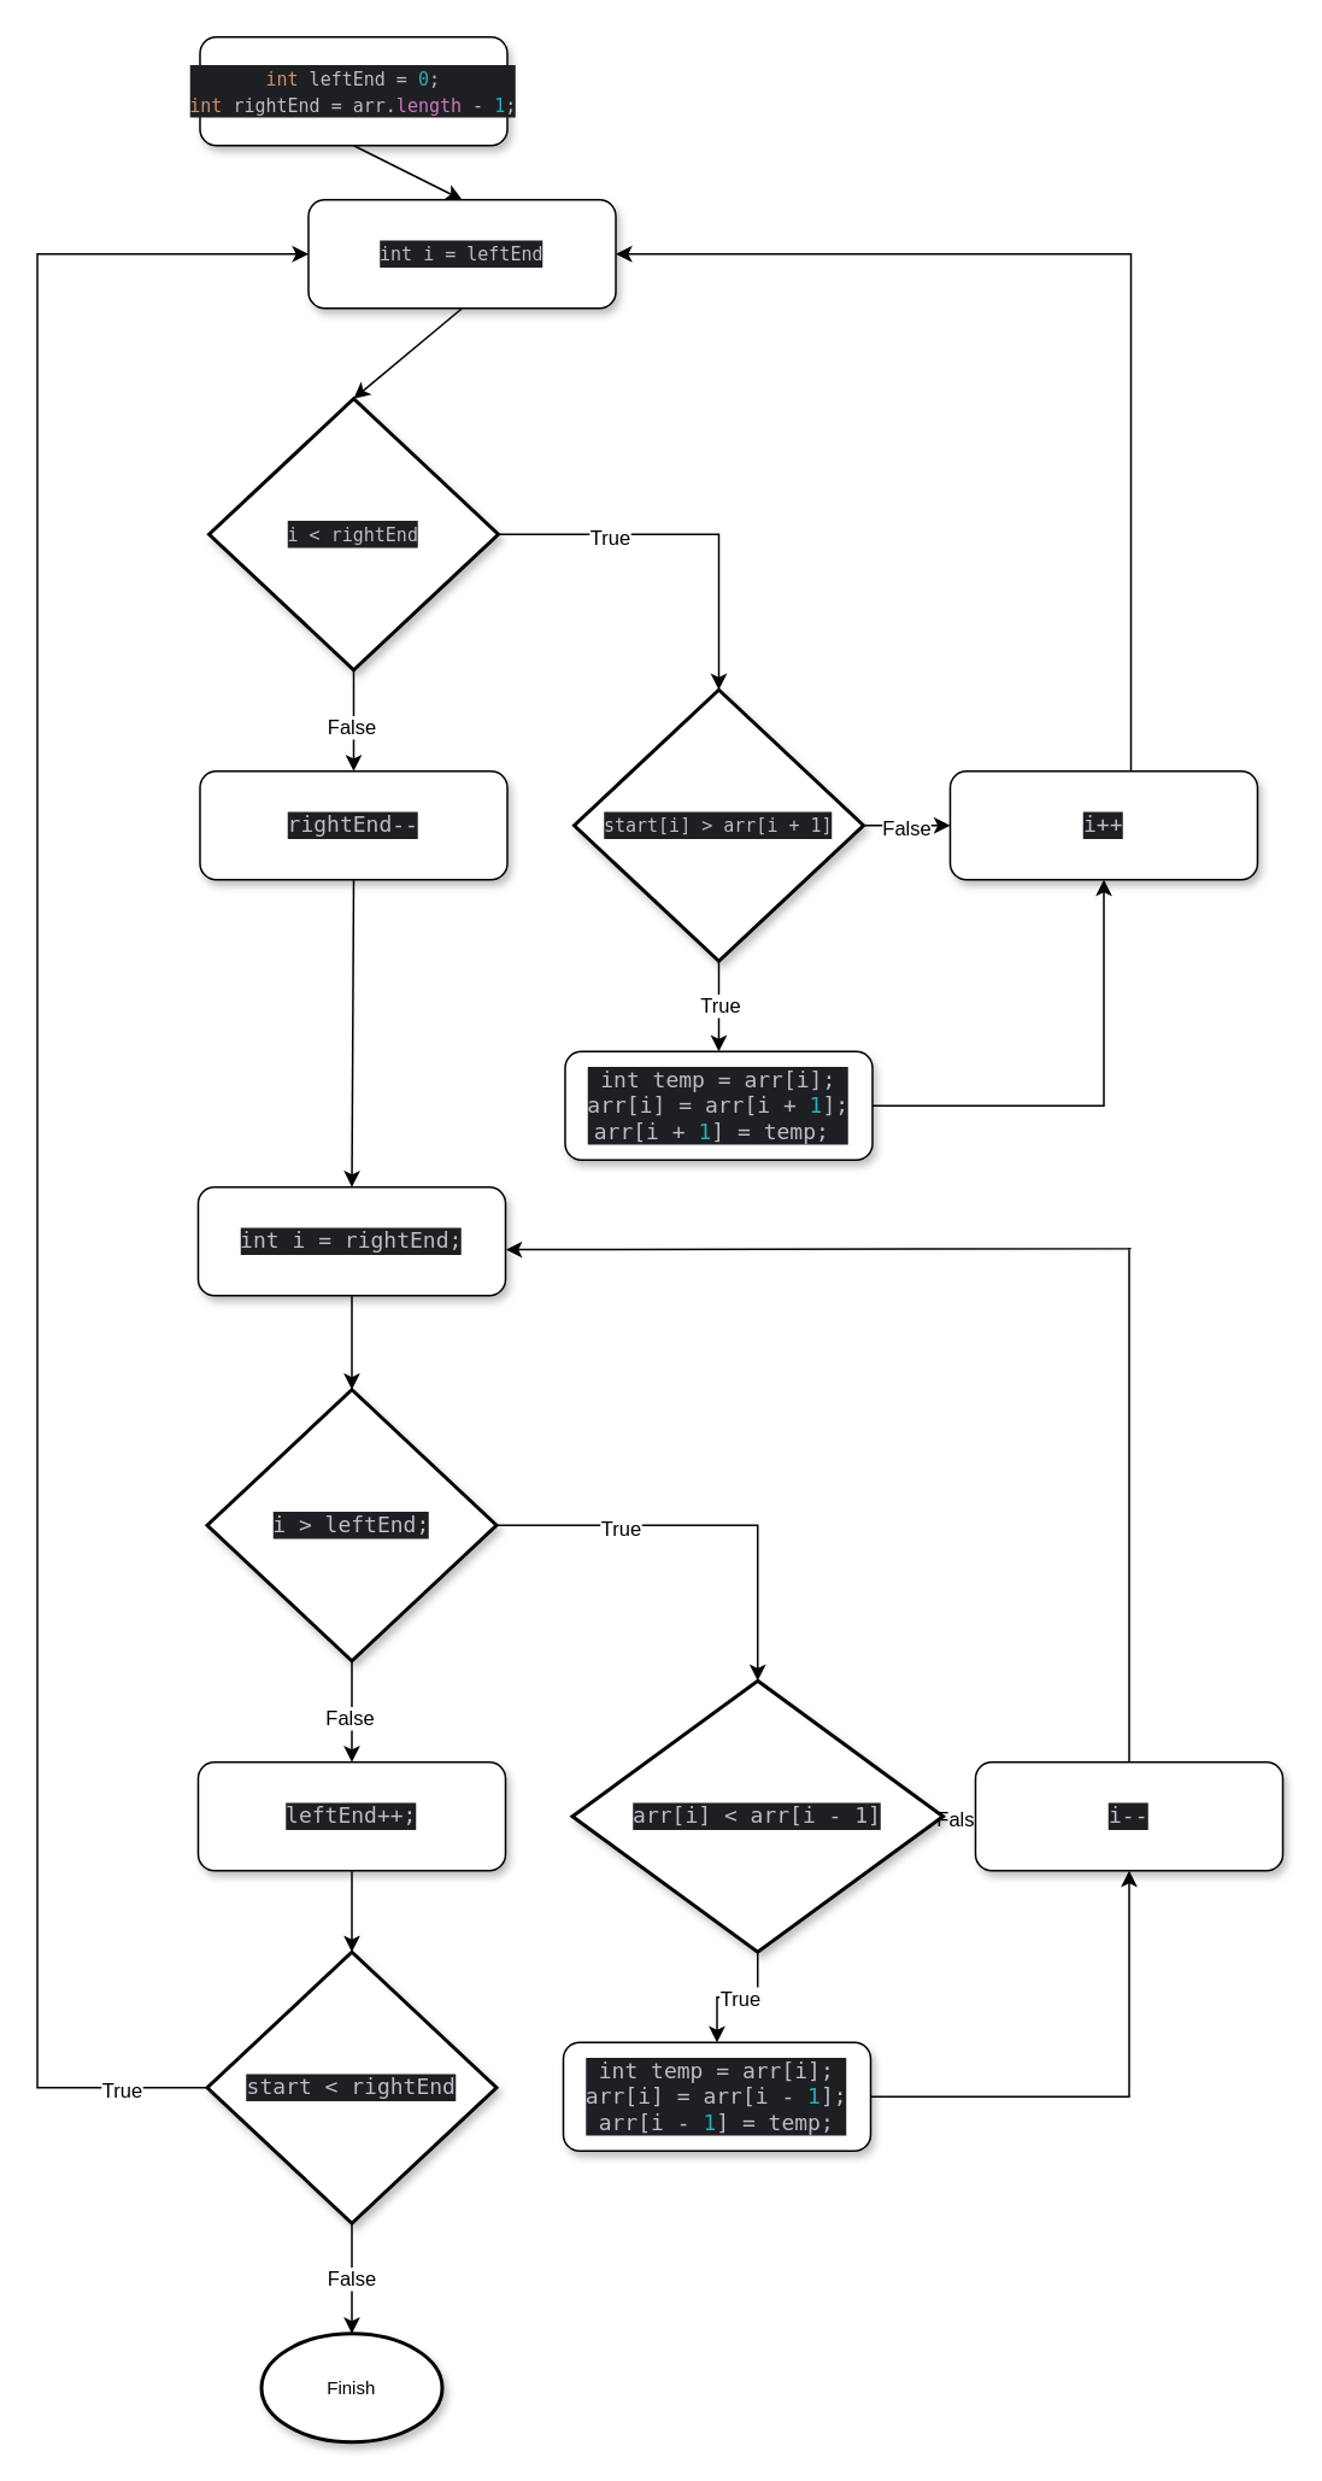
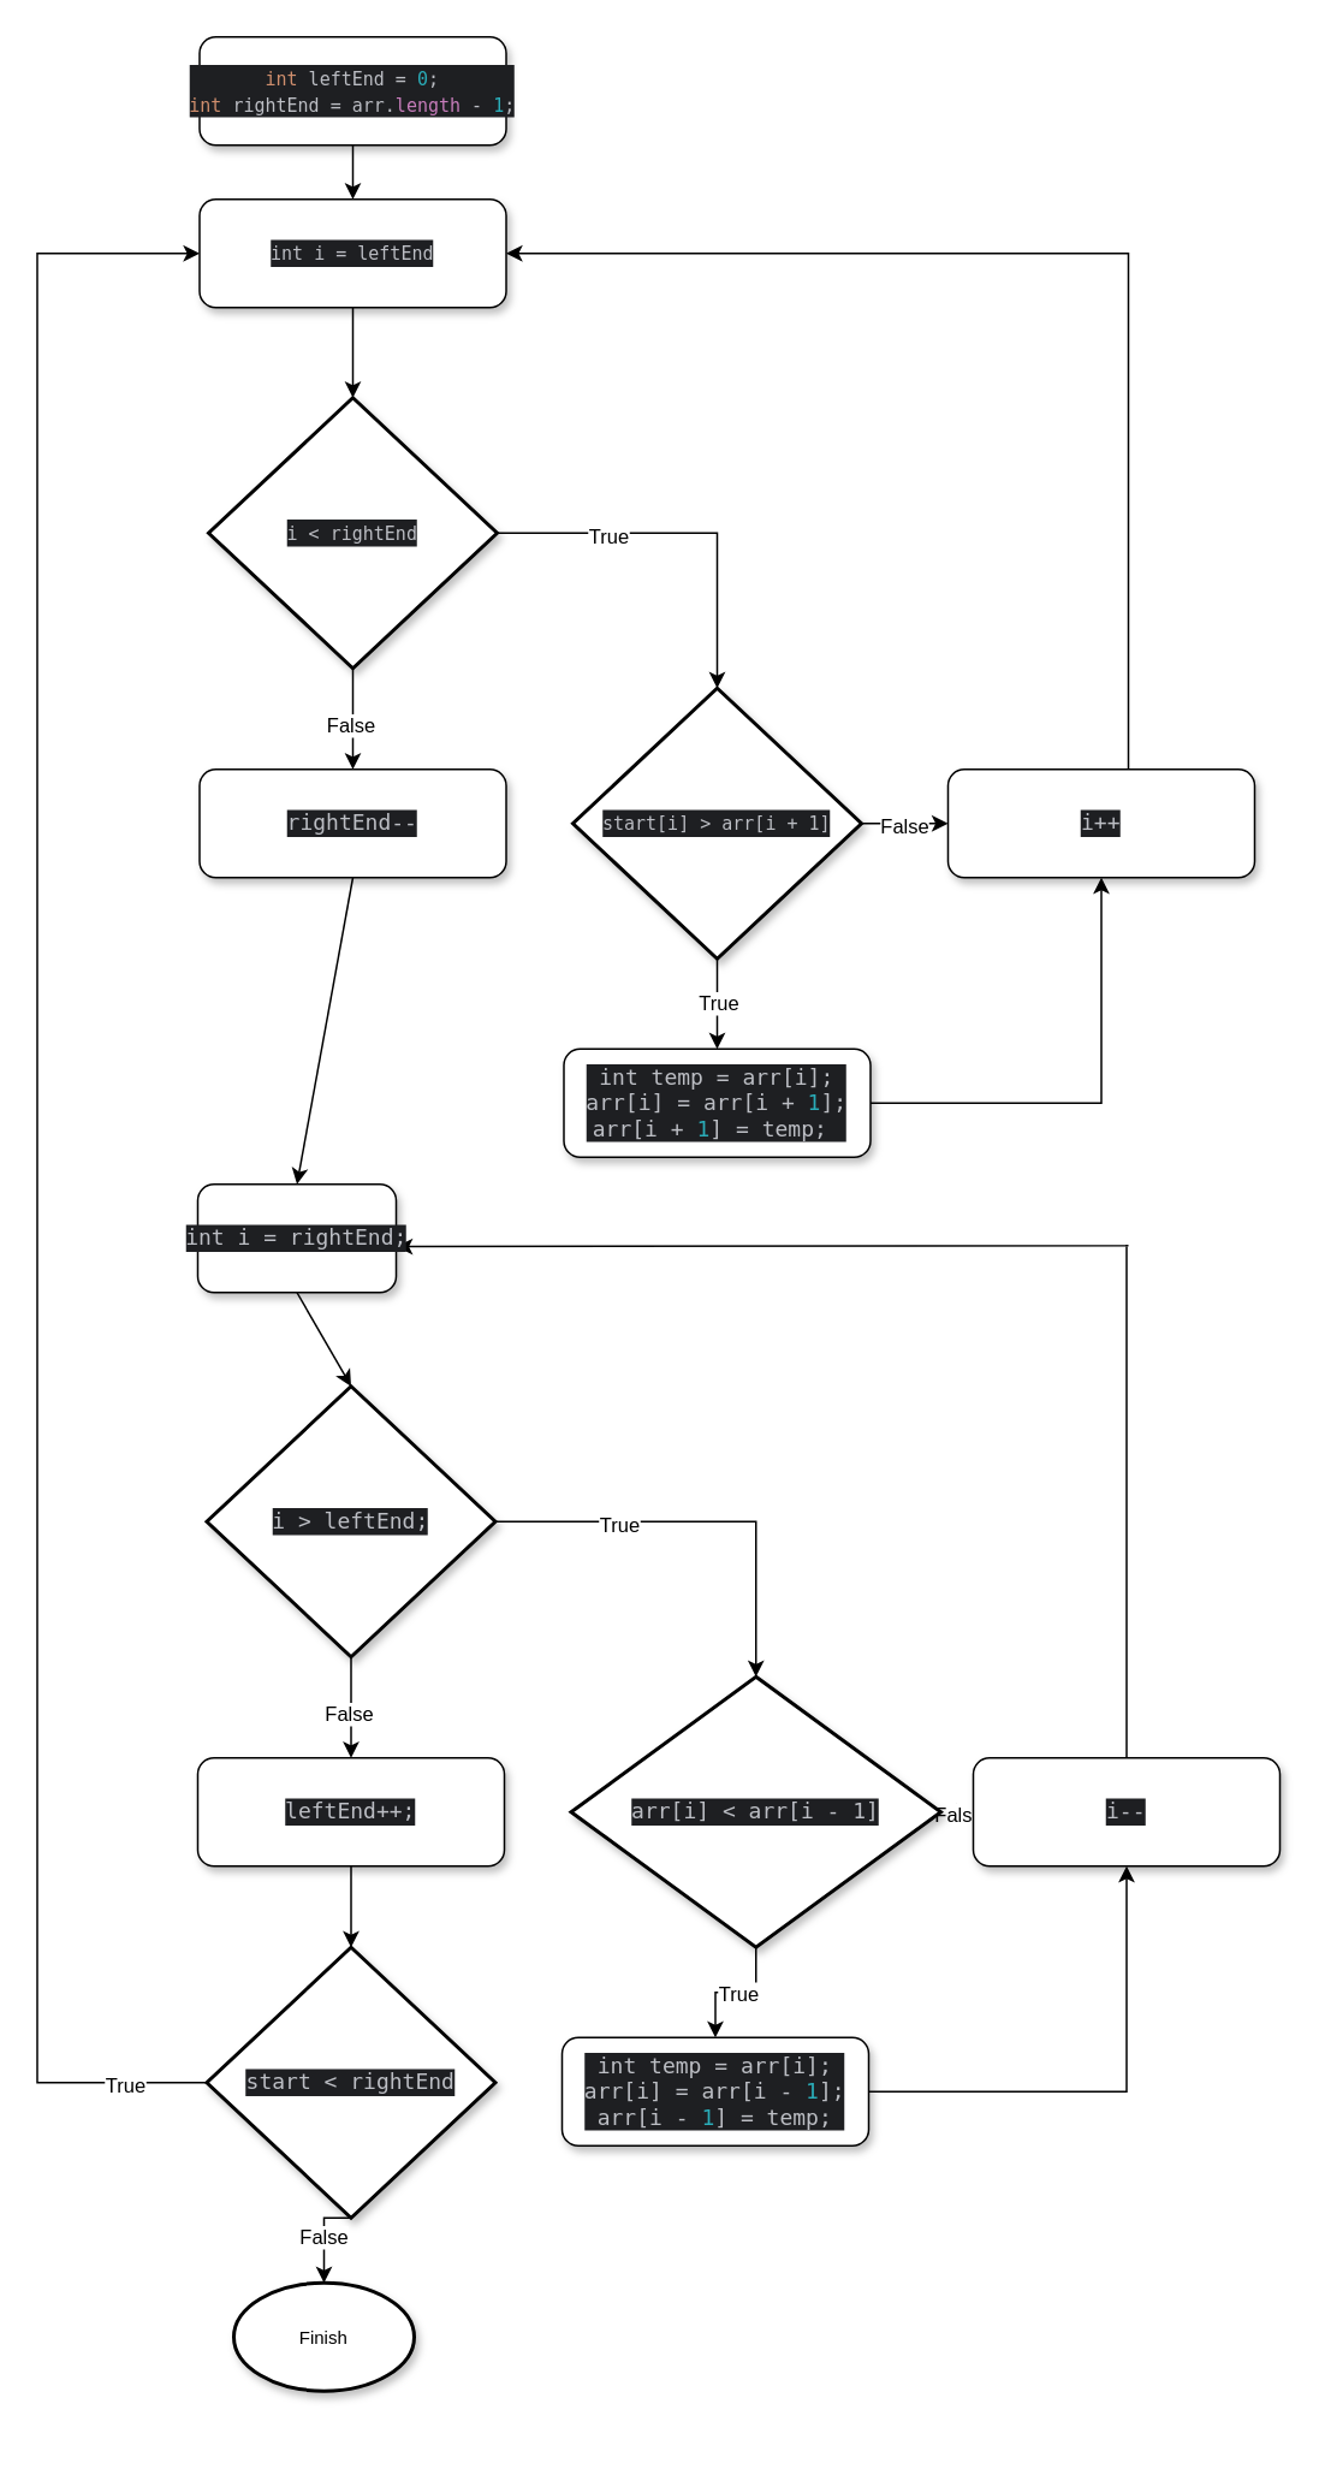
- <mxCell id="7" value="&lt;div style=&quot;background-color:#1e1f22;color:#bcbec4&quot;&gt;&lt;pre style=&quot;font-family:'JetBrains Mono',monospace;font-size:9,8pt;&quot;&gt;&lt;div&gt;&lt;pre style=&quot;font-family:'JetBrains Mono',monospace;font-size:9,8pt;&quot;&gt;&lt;font style=&quot;font-size: 10px;&quot;&gt;int i = leftEnd&lt;/font&gt;&lt;/pre&gt;&lt;/div&gt;&lt;/pre&gt;&lt;/div&gt;" style="rounded=1;whiteSpace=wrap;html=1;fillColor=#FFFFFF;shadow=1;" vertex="1" parent="1"><mxGeometry x="170" y="110" width="170" height="60" as="geometry" /></mxCell>
+ <mxCell id="7" value="&lt;div style=&quot;background-color:#1e1f22;color:#bcbec4&quot;&gt;&lt;pre style=&quot;font-family:'JetBrains Mono',monospace;font-size:9,8pt;&quot;&gt;&lt;div&gt;&lt;pre style=&quot;font-family:'JetBrains Mono',monospace;font-size:9,8pt;&quot;&gt;&lt;font style=&quot;font-size: 10px;&quot;&gt;int i = leftEnd&lt;/font&gt;&lt;/pre&gt;&lt;/div&gt;&lt;/pre&gt;&lt;/div&gt;" style="rounded=1;whiteSpace=wrap;html=1;fillColor=#FFFFFF;shadow=1;" vertex="1" parent="1"><mxGeometry x="110" y="110" width="170" height="60" as="geometry" /></mxCell>
- <mxCell id="37" value="&lt;div style=&quot;background-color:#1e1f22;color:#bcbec4&quot;&gt;&lt;pre style=&quot;font-family:'JetBrains Mono',monospace;font-size:9,8pt;&quot;&gt;&lt;pre style=&quot;font-family:'JetBrains Mono',monospace;font-size:9,8pt;&quot;&gt;&lt;div&gt;&lt;pre style=&quot;font-family:'JetBrains Mono',monospace;font-size:9,8pt;&quot;&gt;int i = rightEnd;&lt;/pre&gt;&lt;/div&gt;&lt;/pre&gt;&lt;/pre&gt;&lt;/div&gt;" style="rounded=1;whiteSpace=wrap;html=1;fillColor=#FFFFFF;shadow=1;" vertex="1" parent="1"><mxGeometry x="109" y="656" width="170" height="60" as="geometry" /></mxCell>
+ <mxCell id="37" value="&lt;div style=&quot;background-color:#1e1f22;color:#bcbec4&quot;&gt;&lt;pre style=&quot;font-family:'JetBrains Mono',monospace;font-size:9,8pt;&quot;&gt;&lt;pre style=&quot;font-family:'JetBrains Mono',monospace;font-size:9,8pt;&quot;&gt;&lt;div&gt;&lt;pre style=&quot;font-family:'JetBrains Mono',monospace;font-size:9,8pt;&quot;&gt;int i = rightEnd;&lt;/pre&gt;&lt;/div&gt;&lt;/pre&gt;&lt;/pre&gt;&lt;/div&gt;" style="rounded=1;whiteSpace=wrap;html=1;fillColor=#FFFFFF;shadow=1;" vertex="1" parent="1"><mxGeometry x="109" y="656" width="110" height="60" as="geometry" /></mxCell>
- <mxCell id="43" value="&lt;font style=&quot;font-size: 10px;&quot;&gt;Finish&lt;/font&gt;" style="strokeWidth=2;html=1;shape=mxgraph.flowchart.start_1;whiteSpace=wrap;fillColor=#FFFFFF;shadow=1;" vertex="1" parent="1"><mxGeometry x="144" y="1290" width="100" height="60" as="geometry" /></mxCell>
+ <mxCell id="43" value="&lt;font style=&quot;font-size: 10px;&quot;&gt;Finish&lt;/font&gt;" style="strokeWidth=2;html=1;shape=mxgraph.flowchart.start_1;whiteSpace=wrap;fillColor=#FFFFFF;shadow=1;" vertex="1" parent="1"><mxGeometry x="129" y="1265" width="100" height="60" as="geometry" /></mxCell>
